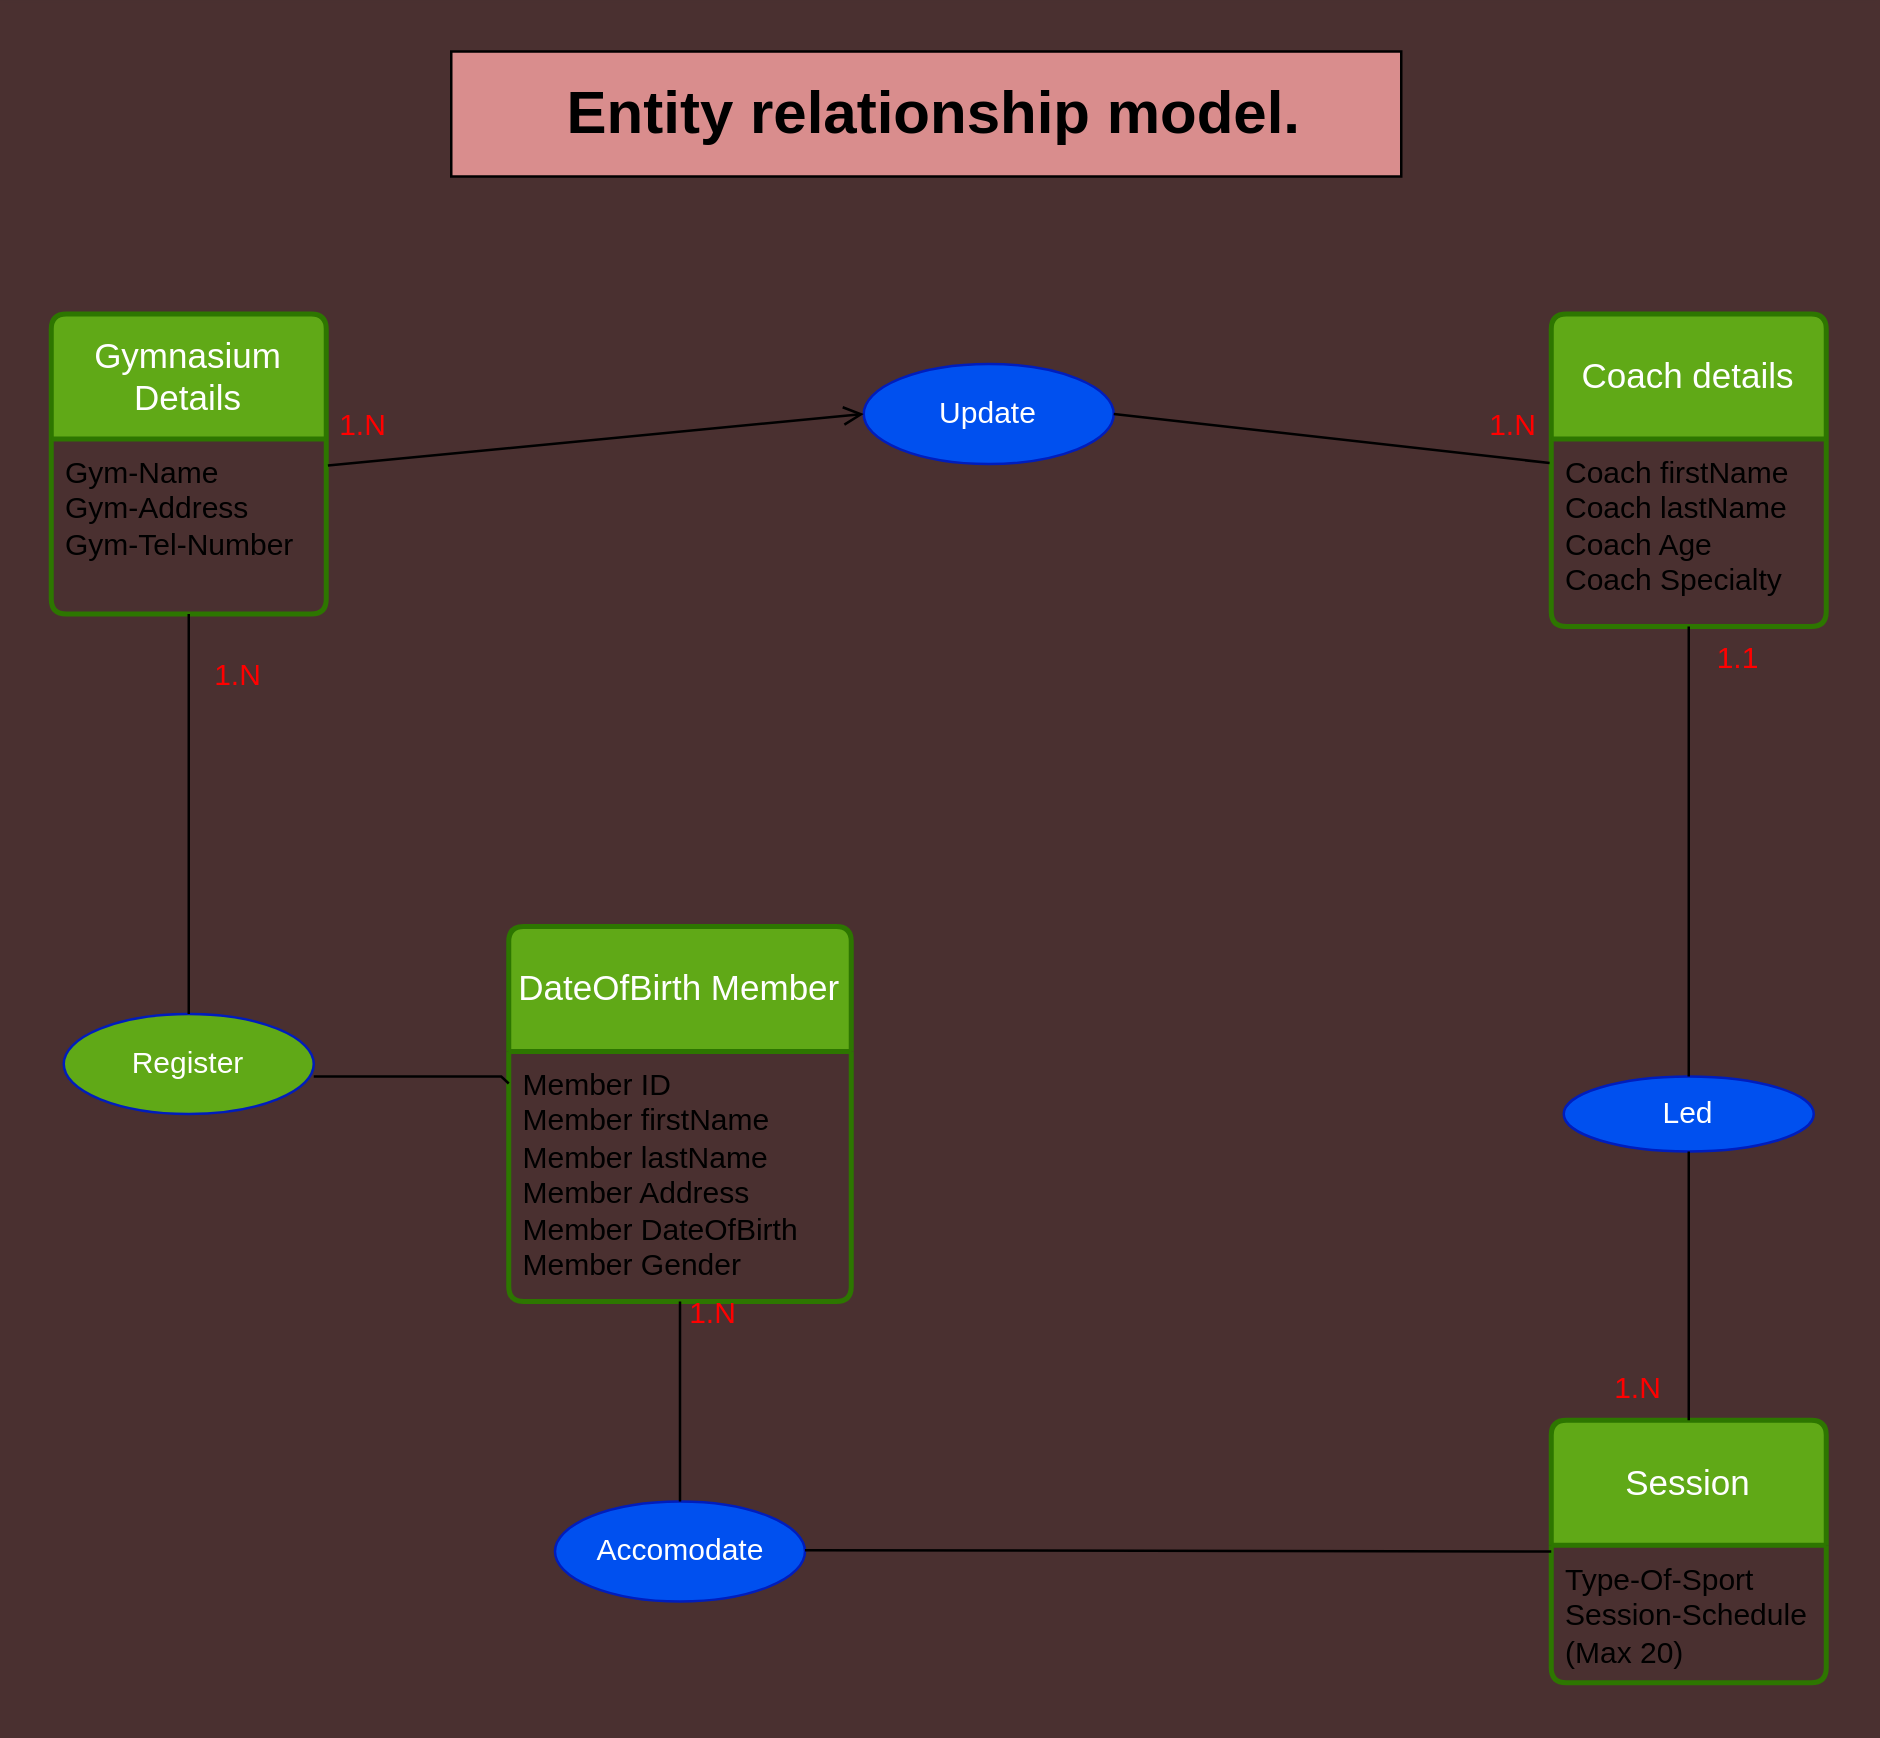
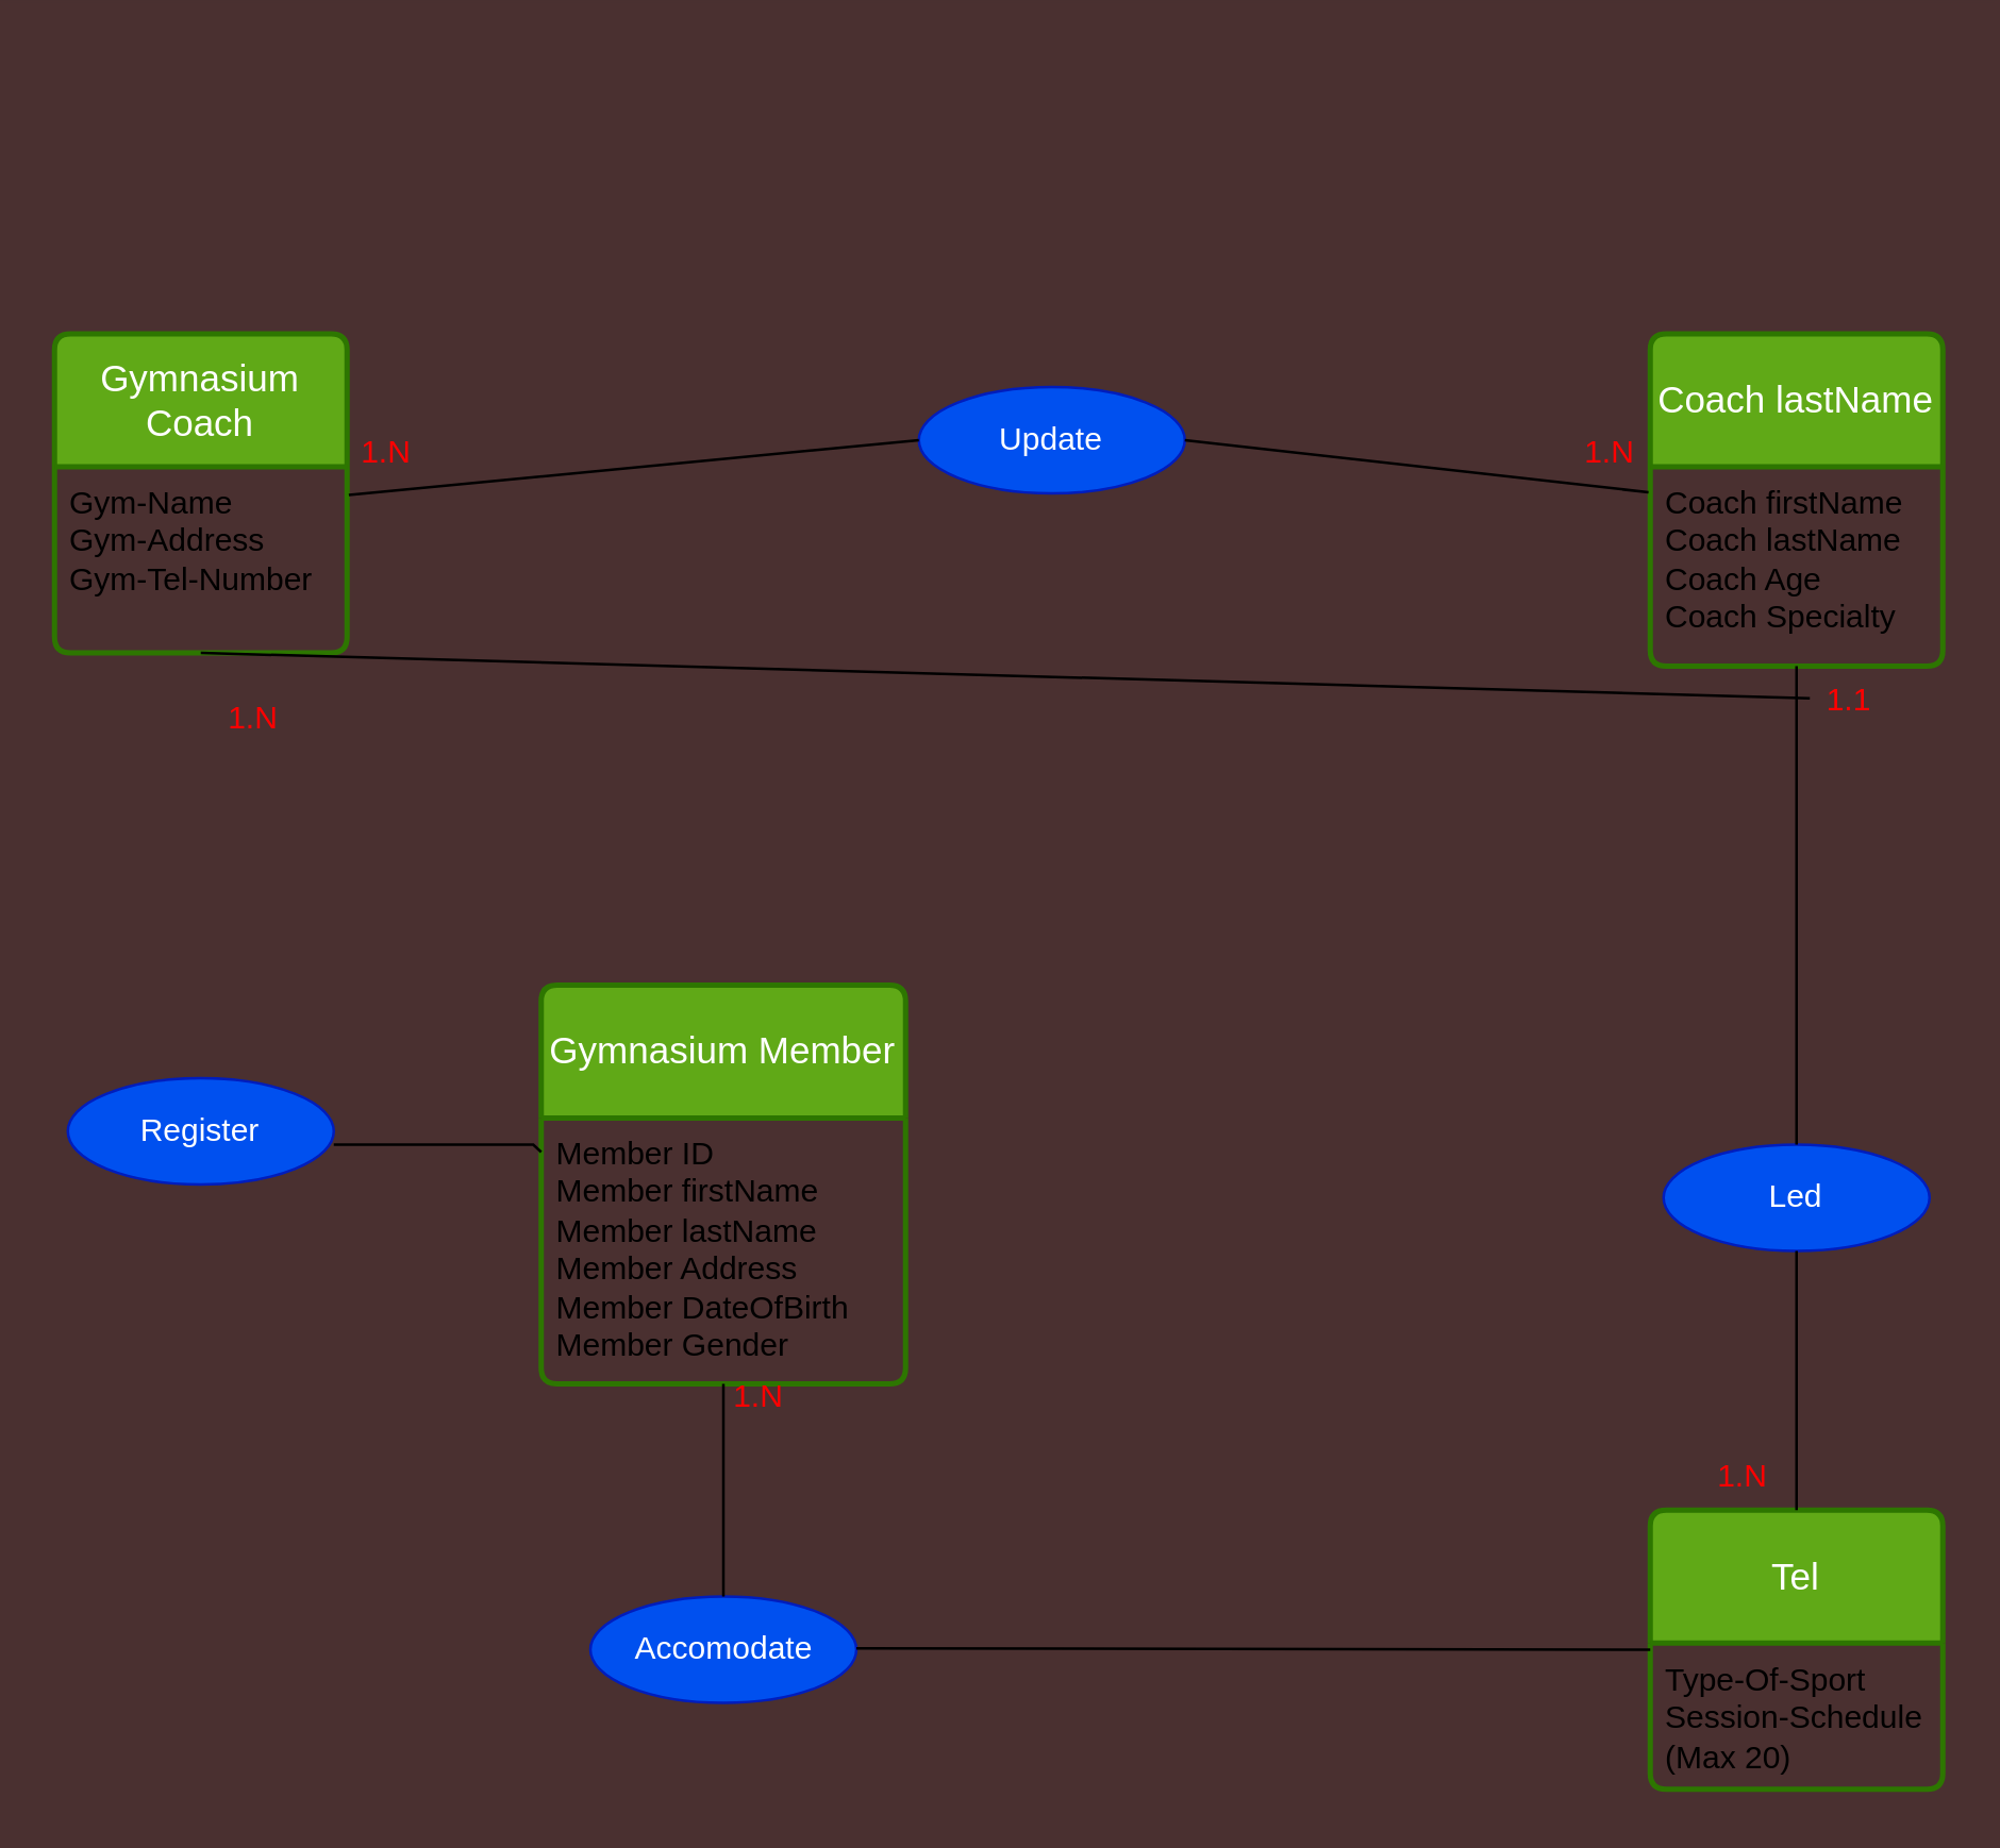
- <mxCell id="28" value="&lt;h1&gt;&amp;nbsp;Entity relationship model.&lt;/h1&gt;" style="rounded=0;whiteSpace=wrap;html=1;fillColor=#D98D8D;" vertex="1" parent="1"><mxGeometry x="180" y="20" width="380" height="50" as="geometry" /></mxCell>
- <mxCell id="2" value="Gymnasium Details" style="swimlane;childLayout=stackLayout;horizontal=1;startSize=50;horizontalStack=0;rounded=1;fontSize=14;fontStyle=0;strokeWidth=2;resizeParent=0;resizeLast=1;shadow=0;dashed=0;align=center;arcSize=4;whiteSpace=wrap;html=1;fillColor=#60a917;fontColor=#ffffff;strokeColor=#2D7600;" parent="1" vertex="1"><mxGeometry x="20" y="125" width="110" height="120" as="geometry" /></mxCell>
+ <mxCell id="2" value="Gymnasium Coach" style="swimlane;childLayout=stackLayout;horizontal=1;startSize=50;horizontalStack=0;rounded=1;fontSize=14;fontStyle=0;strokeWidth=2;resizeParent=0;resizeLast=1;shadow=0;dashed=0;align=center;arcSize=4;whiteSpace=wrap;html=1;fillColor=#60a917;fontColor=#ffffff;strokeColor=#2D7600;" parent="1" vertex="1"><mxGeometry x="20" y="125" width="110" height="120" as="geometry" /></mxCell>
- <mxCell id="10" value="Coach details" style="swimlane;childLayout=stackLayout;horizontal=1;startSize=50;horizontalStack=0;rounded=1;fontSize=14;fontStyle=0;strokeWidth=2;resizeParent=0;resizeLast=1;shadow=0;dashed=0;align=center;arcSize=4;whiteSpace=wrap;html=1;fillColor=#60a917;fontColor=#ffffff;strokeColor=#2D7600;" parent="1" vertex="1"><mxGeometry x="620" y="125" width="110" height="125" as="geometry" /></mxCell>
+ <mxCell id="10" value="Coach lastName" style="swimlane;childLayout=stackLayout;horizontal=1;startSize=50;horizontalStack=0;rounded=1;fontSize=14;fontStyle=0;strokeWidth=2;resizeParent=0;resizeLast=1;shadow=0;dashed=0;align=center;arcSize=4;whiteSpace=wrap;html=1;fillColor=#60a917;fontColor=#ffffff;strokeColor=#2D7600;" parent="1" vertex="1"><mxGeometry x="620" y="125" width="110" height="125" as="geometry" /></mxCell>
- <mxCell id="14" value="" style="endArrow=open;html=1;rounded=0;entryX=0;entryY=0.5;entryDx=0;entryDy=0;exitX=1.006;exitY=0.152;exitDx=0;exitDy=0;exitPerimeter=0;" parent="1" edge="1" target="12" source="3"><mxGeometry relative="1" as="geometry"><mxPoint x="140" y="185" as="sourcePoint" /><mxPoint x="180" y="180" as="targetPoint" /></mxGeometry></mxCell>
+ <mxCell id="14" value="" style="endArrow=none;html=1;rounded=0;entryX=0;entryY=0.5;entryDx=0;entryDy=0;exitX=1.006;exitY=0.152;exitDx=0;exitDy=0;exitPerimeter=0;" parent="1" edge="1" target="12" source="3"><mxGeometry relative="1" as="geometry"><mxPoint x="140" y="185" as="sourcePoint" /><mxPoint x="180" y="180" as="targetPoint" /></mxGeometry></mxCell>
- <mxCell id="6" value="DateOfBirth Member" style="swimlane;childLayout=stackLayout;horizontal=1;startSize=50;horizontalStack=0;rounded=1;fontSize=14;fontStyle=0;strokeWidth=2;resizeParent=0;resizeLast=1;shadow=0;dashed=0;align=center;arcSize=4;whiteSpace=wrap;html=1;fillColor=#60a917;fontColor=#ffffff;strokeColor=#2D7600;" parent="1" vertex="1"><mxGeometry x="203" y="370" width="137" height="150" as="geometry" /></mxCell>
+ <mxCell id="6" value="Gymnasium Member" style="swimlane;childLayout=stackLayout;horizontal=1;startSize=50;horizontalStack=0;rounded=1;fontSize=14;fontStyle=0;strokeWidth=2;resizeParent=0;resizeLast=1;shadow=0;dashed=0;align=center;arcSize=4;whiteSpace=wrap;html=1;fillColor=#60a917;fontColor=#ffffff;strokeColor=#2D7600;" parent="1" vertex="1"><mxGeometry x="203" y="370" width="137" height="150" as="geometry" /></mxCell>
- <mxCell id="8" value="" style="endArrow=none;html=1;rounded=0;exitX=0.5;exitY=1;exitDx=0;exitDy=0;entryX=0.5;entryY=0;entryDx=0;entryDy=0;" parent="1" source="3" target="4" edge="1"><mxGeometry relative="1" as="geometry"><mxPoint x="460" y="320" as="sourcePoint" /><mxPoint x="80" y="350" as="targetPoint" /></mxGeometry></mxCell>
+ <mxCell id="8" value="" style="endArrow=none;html=1;rounded=0;exitX=0.5;exitY=1;exitDx=0;exitDy=0;" parent="1" source="3" target="16" edge="1"><mxGeometry relative="1" as="geometry"><mxPoint x="460" y="320" as="sourcePoint" /><mxPoint x="80" y="350" as="targetPoint" /></mxGeometry></mxCell>
- <mxCell id="4" value="Register" style="ellipse;whiteSpace=wrap;html=1;align=center;rounded=1;fillColor=#60a917;fontColor=#ffffff;strokeColor=#001DBC;" parent="1" vertex="1"><mxGeometry x="25" y="405" width="100" height="40" as="geometry" /></mxCell>
+ <mxCell id="4" value="Register" style="ellipse;whiteSpace=wrap;html=1;align=center;rounded=1;fillColor=#0050ef;fontColor=#ffffff;strokeColor=#001DBC;" parent="1" vertex="1"><mxGeometry x="25" y="405" width="100" height="40" as="geometry" /></mxCell>
- <mxCell id="20" value="Led" style="ellipse;whiteSpace=wrap;html=1;align=center;rounded=1;fillColor=#0050ef;fontColor=#ffffff;strokeColor=#001DBC;" parent="1" vertex="1"><mxGeometry x="625" y="430" width="100" height="30" as="geometry" /></mxCell>
+ <mxCell id="20" value="Led" style="ellipse;whiteSpace=wrap;html=1;align=center;rounded=1;fillColor=#0050ef;fontColor=#ffffff;strokeColor=#001DBC;" parent="1" vertex="1"><mxGeometry x="625" y="430" width="100" height="40" as="geometry" /></mxCell>
- <mxCell id="17" value="Session" style="swimlane;childLayout=stackLayout;horizontal=1;startSize=50;horizontalStack=0;rounded=1;fontSize=14;fontStyle=0;strokeWidth=2;resizeParent=0;resizeLast=1;shadow=0;dashed=0;align=center;arcSize=4;whiteSpace=wrap;html=1;fillColor=#60a917;fontColor=#ffffff;strokeColor=#2D7600;" parent="1" vertex="1"><mxGeometry x="620" y="567.5" width="110" height="105" as="geometry" /></mxCell>
+ <mxCell id="17" value="Tel" style="swimlane;childLayout=stackLayout;horizontal=1;startSize=50;horizontalStack=0;rounded=1;fontSize=14;fontStyle=0;strokeWidth=2;resizeParent=0;resizeLast=1;shadow=0;dashed=0;align=center;arcSize=4;whiteSpace=wrap;html=1;fillColor=#60a917;fontColor=#ffffff;strokeColor=#2D7600;" parent="1" vertex="1"><mxGeometry x="620" y="567.5" width="110" height="105" as="geometry" /></mxCell>
